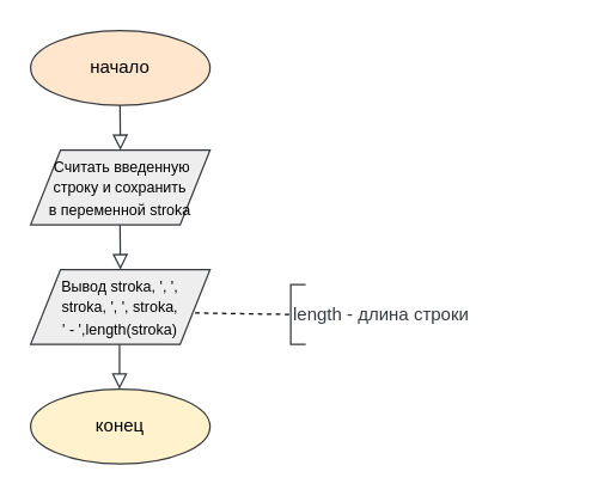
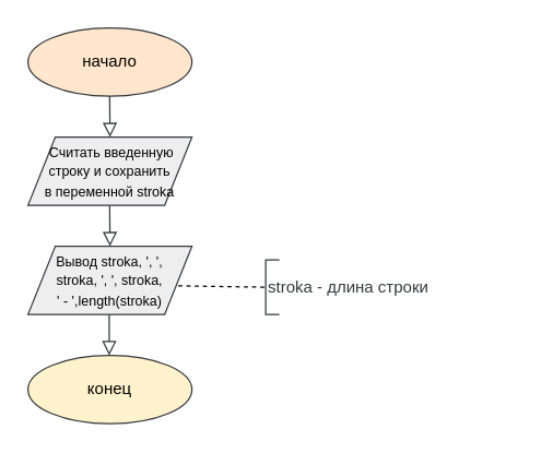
- <mxCell id="10" value="length - длина строки" style="text;html=1;strokeColor=none;fillColor=none;align=left;verticalAlign=middle;whiteSpace=wrap;rounded=0;fontColor=#36393d;" parent="1" vertex="1"><mxGeometry x="194" y="195" width="180" height="30" as="geometry" /></mxCell>
+ <mxCell id="10" value="stroka - длина строки" style="text;html=1;strokeColor=none;fillColor=none;align=left;verticalAlign=middle;whiteSpace=wrap;rounded=0;fontColor=#36393d;" parent="1" vertex="1"><mxGeometry x="194" y="195" width="180" height="30" as="geometry" /></mxCell>
